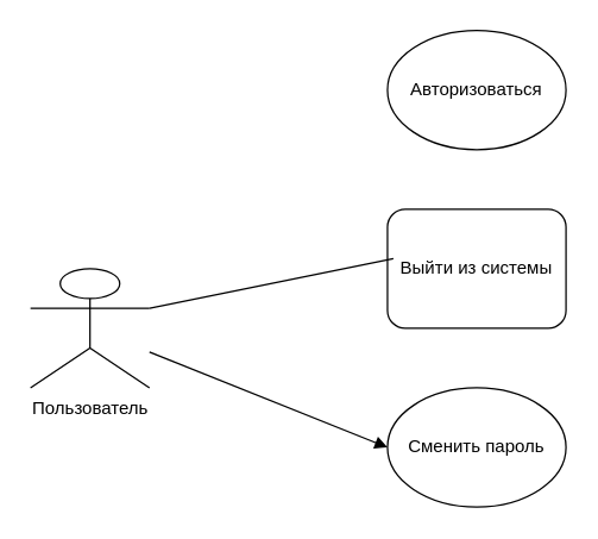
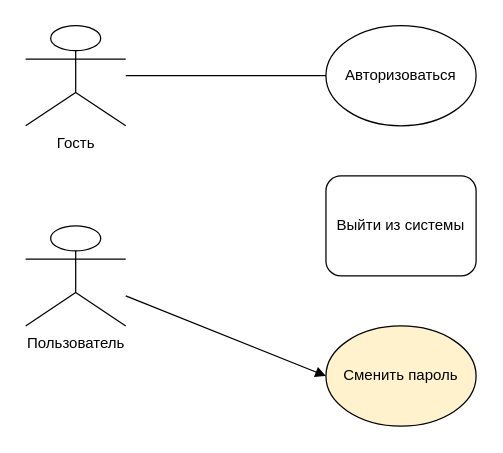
+ <mxCell id="2" value="Гость" style="shape=umlActor;verticalLabelPosition=bottom;verticalAlign=top;html=1;outlineConnect=0;" parent="1" vertex="1"><mxGeometry x="20" y="20" width="80" height="80" as="geometry" /></mxCell>
+ <mxCell id="5" value="" style="endArrow=none;html=1;rounded=0;entryX=0;entryY=0.5;entryDx=0;entryDy=0;" parent="1" source="2" target="4" edge="1"><mxGeometry width="50" height="50" relative="1" as="geometry"><mxPoint x="140" y="70" as="sourcePoint" /><mxPoint x="190" y="20" as="targetPoint" /></mxGeometry></mxCell>
- <mxCell id="8" value="" style="endArrow=none;html=1;rounded=0;exitX=1;exitY=0.333;exitDx=0;exitDy=0;exitPerimeter=0;entryX=0.033;entryY=0.415;entryDx=0;entryDy=0;entryPerimeter=0;" parent="1" source="3" target="6" edge="1"><mxGeometry width="50" height="50" relative="1" as="geometry"><mxPoint x="170" y="260" as="sourcePoint" /><mxPoint x="220" y="210" as="targetPoint" /></mxGeometry></mxCell>
- <mxCell id="7" value="Сменить пароль" style="ellipse;whiteSpace=wrap;html=1;" parent="1" vertex="1"><mxGeometry x="260" y="260" width="120" height="80" as="geometry" /></mxCell>
+ <mxCell id="7" value="Сменить пароль" style="ellipse;whiteSpace=wrap;html=1;fillColor=#fff2cc;" parent="1" vertex="1"><mxGeometry x="260" y="260" width="120" height="80" as="geometry" /></mxCell>
